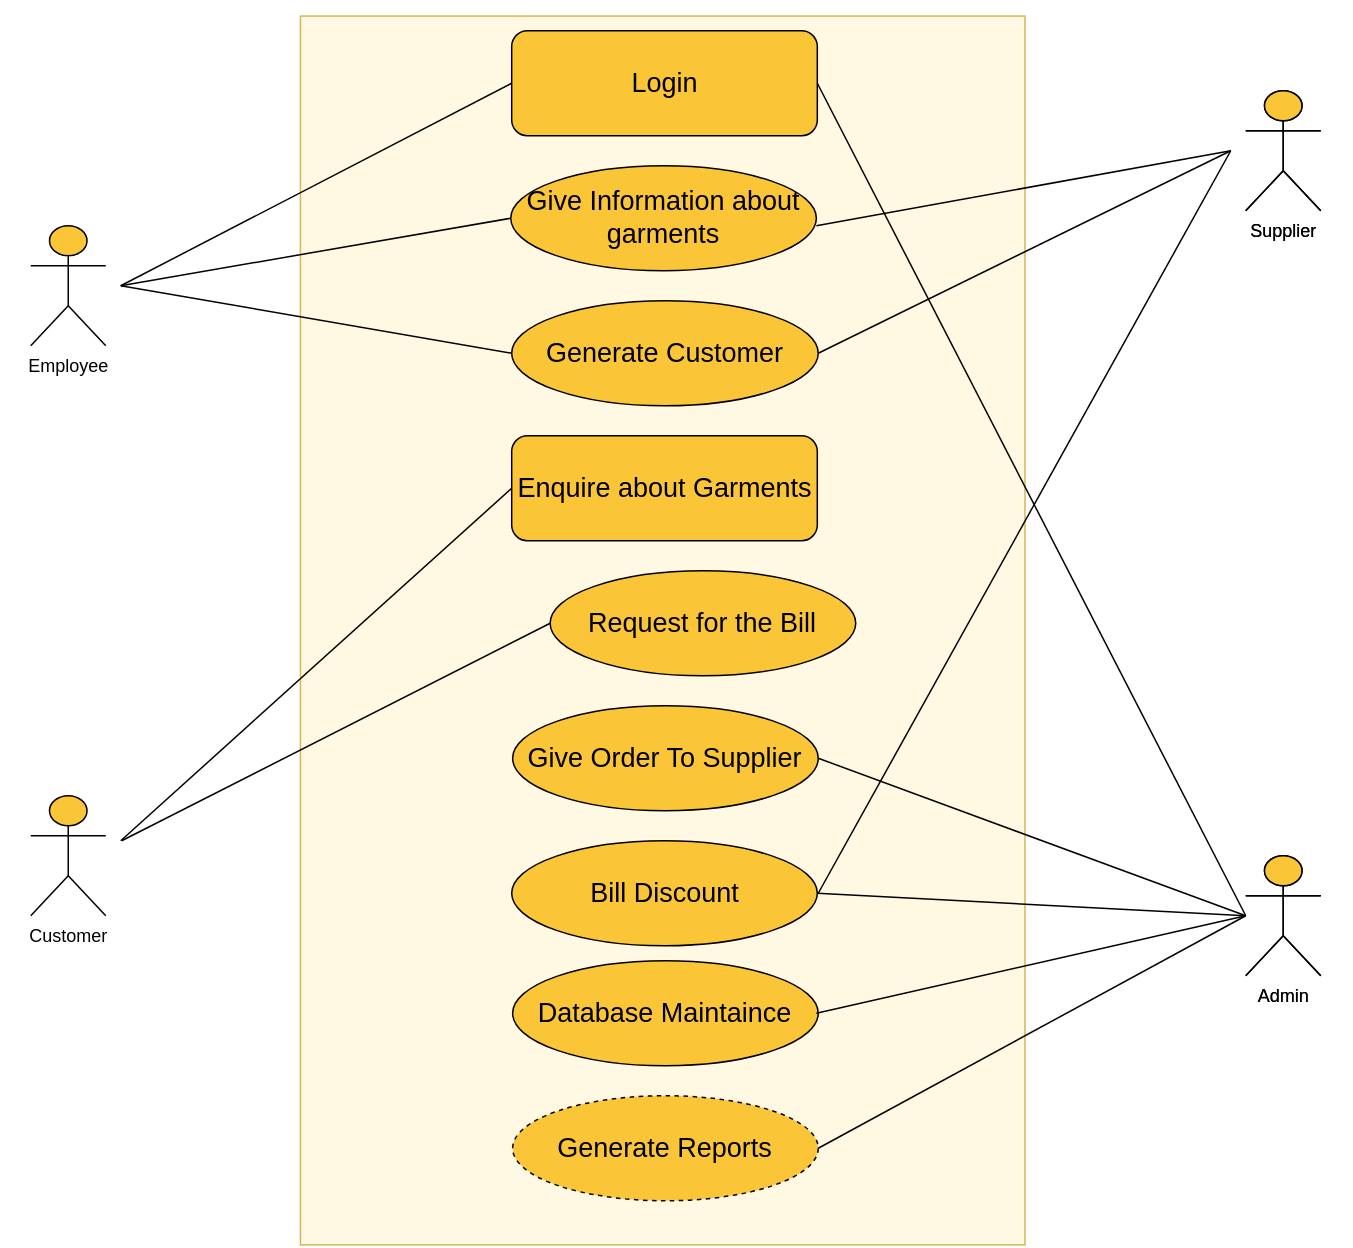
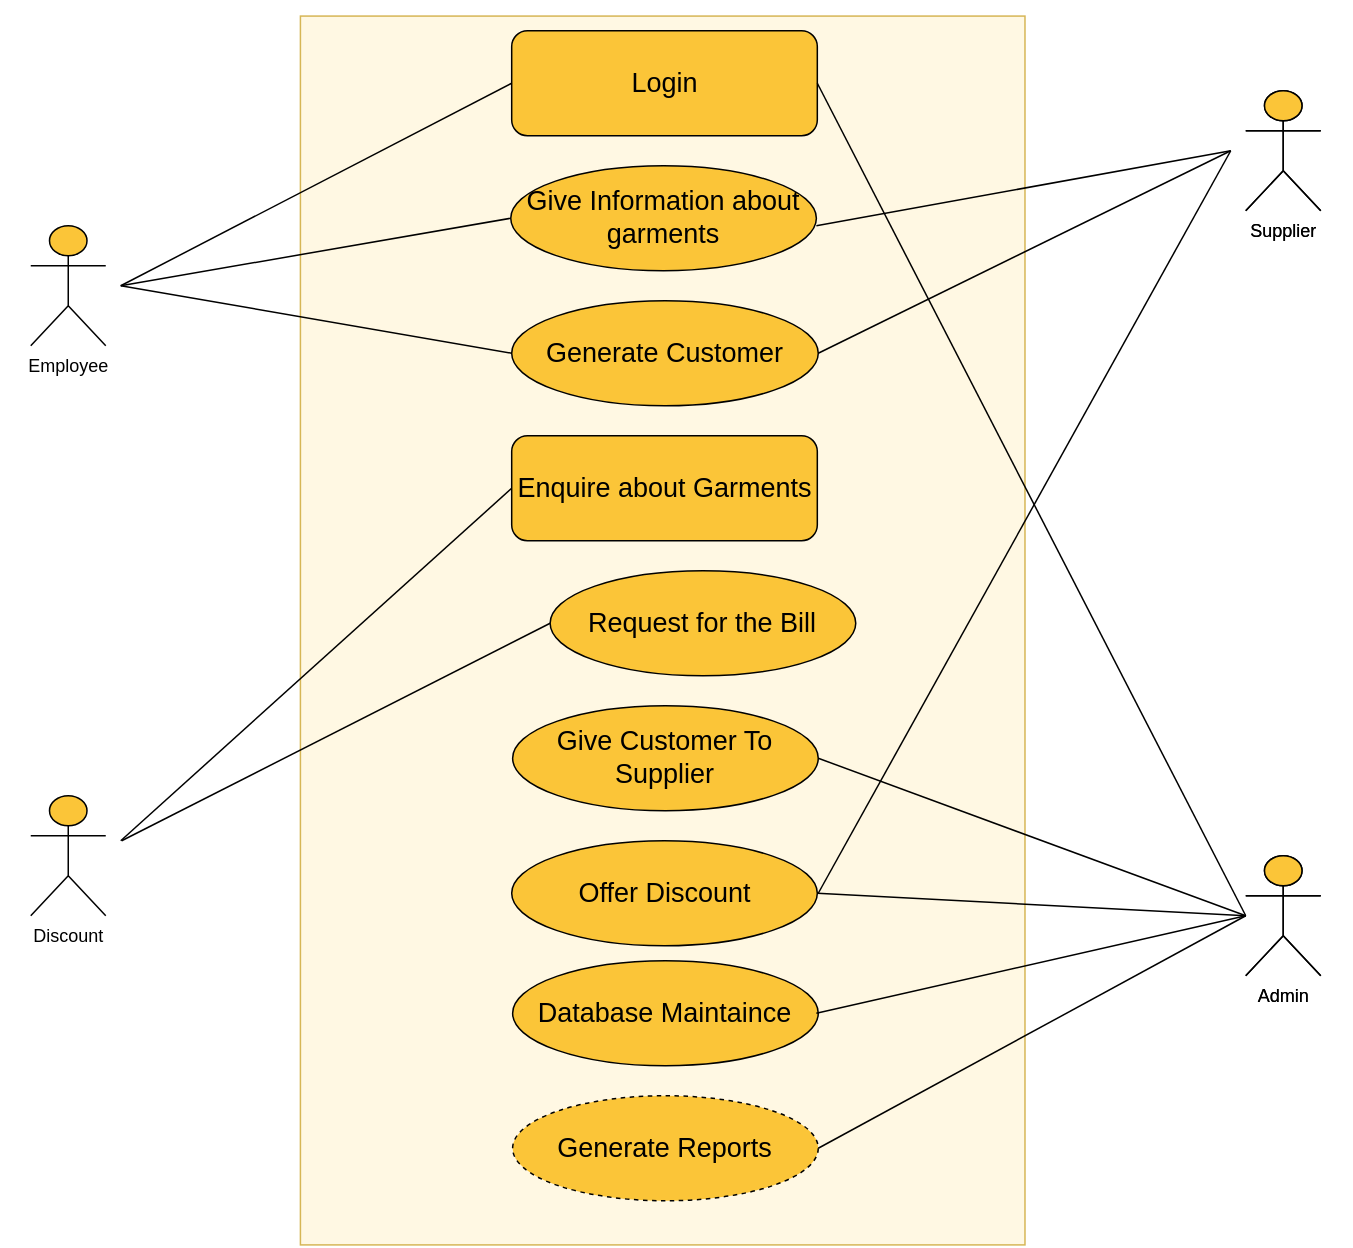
- <mxCell id="9" value="&lt;span style=&quot;font-size: 18px;&quot;&gt;Give Order To Supplier&lt;/span&gt;" style="ellipse;whiteSpace=wrap;html=1;fillColor=#FBC538;" parent="1" vertex="1"><mxGeometry x="341.26" y="470" width="203.75" height="70" as="geometry" /></mxCell>
+ <mxCell id="9" value="&lt;span style=&quot;font-size: 18px;&quot;&gt;Give Customer To Supplier&lt;/span&gt;" style="ellipse;whiteSpace=wrap;html=1;fillColor=#FBC538;" parent="1" vertex="1"><mxGeometry x="341.26" y="470" width="203.75" height="70" as="geometry" /></mxCell>
- <mxCell id="10" value="&lt;span style=&quot;font-size: 18px;&quot;&gt;Bill Discount&lt;/span&gt;" style="ellipse;whiteSpace=wrap;html=1;fillColor=#FBC538;" parent="1" vertex="1"><mxGeometry x="340.63" y="560" width="203.75" height="70" as="geometry" /></mxCell>
+ <mxCell id="10" value="&lt;span style=&quot;font-size: 18px;&quot;&gt;Offer Discount&lt;/span&gt;" style="ellipse;whiteSpace=wrap;html=1;fillColor=#FBC538;" parent="1" vertex="1"><mxGeometry x="340.63" y="560" width="203.75" height="70" as="geometry" /></mxCell>
- <mxCell id="14" value="Customer" style="shape=umlActor;verticalLabelPosition=bottom;verticalAlign=top;html=1;fillColor=#FBC538;" parent="1" vertex="1"><mxGeometry x="20" y="530" width="50" height="80" as="geometry" /></mxCell>
+ <mxCell id="14" value="Discount" style="shape=umlActor;verticalLabelPosition=bottom;verticalAlign=top;html=1;fillColor=#FBC538;" parent="1" vertex="1"><mxGeometry x="20" y="530" width="50" height="80" as="geometry" /></mxCell>
